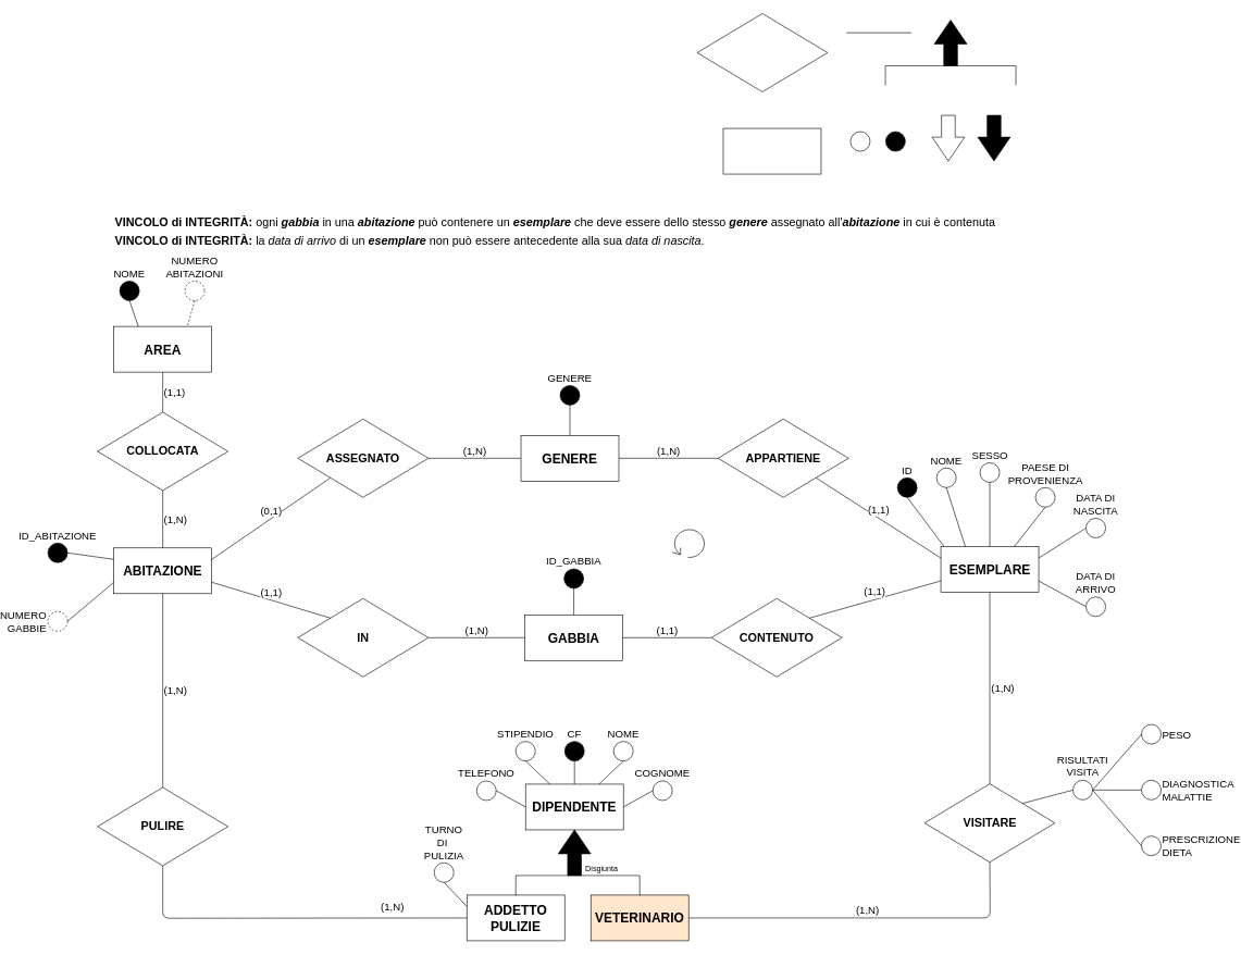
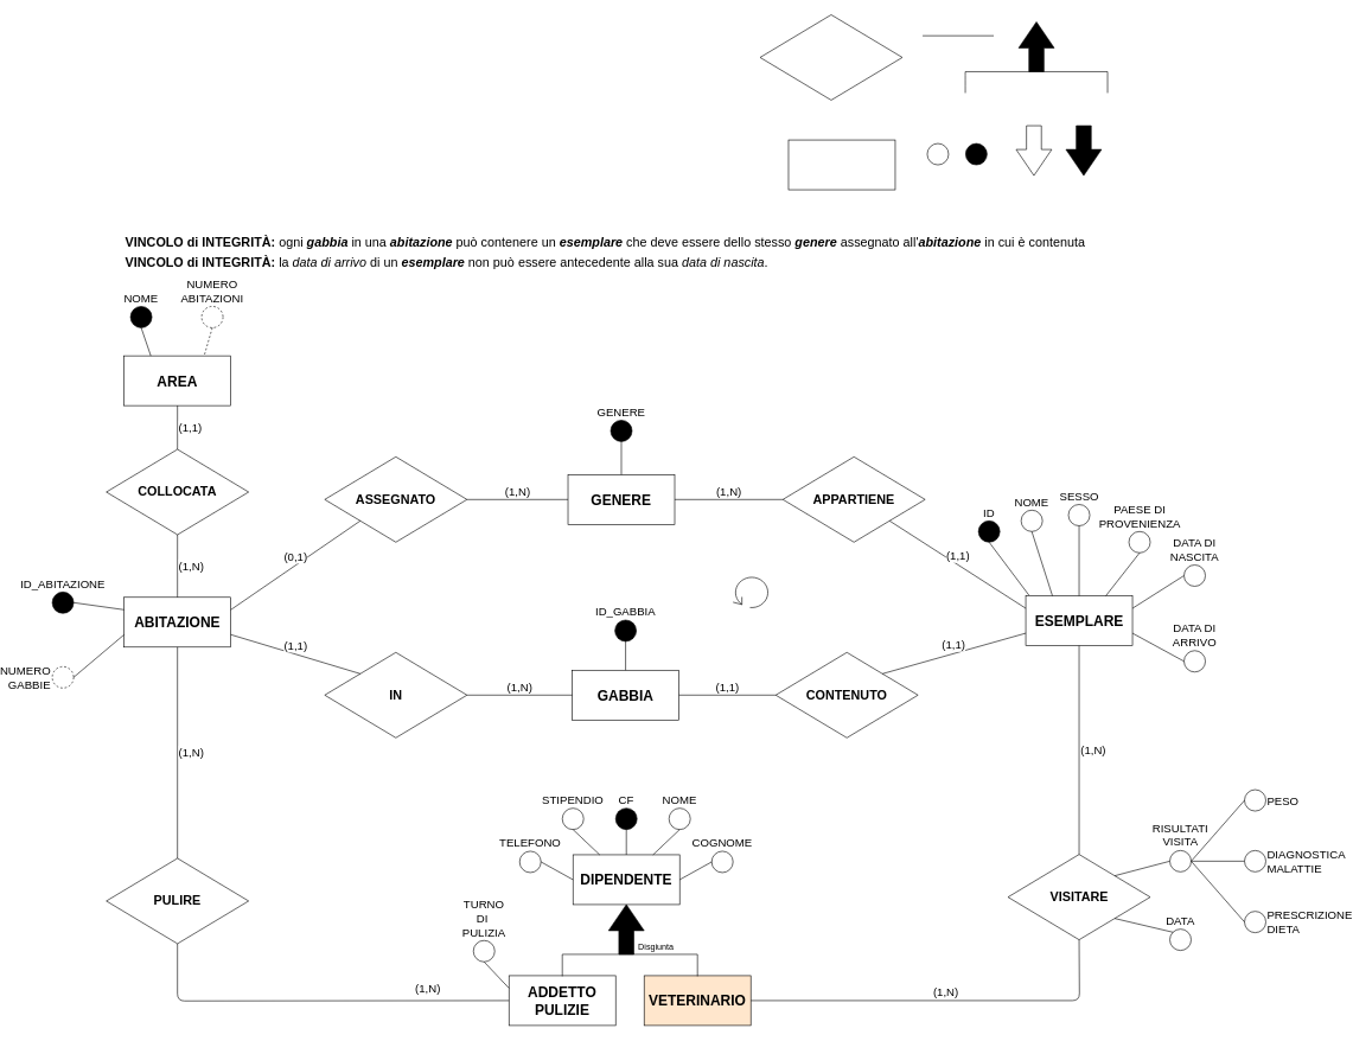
+ <mxCell id="66" value="" style="endArrow=none;html=1;fontSize=16;fontColor=#FFFFFF;entryX=1;entryY=1;entryDx=0;entryDy=0;exitX=0;exitY=0;exitDx=0;exitDy=0;" parent="1" source="49" target="16" edge="1"><mxGeometry width="50" height="50" relative="1" as="geometry"><mxPoint x="1161" y="1245" as="sourcePoint" /><mxPoint x="1206" y="1220" as="targetPoint" /></mxGeometry></mxCell>
+ <mxCell id="49" value="DATA" style="ellipse;html=1;aspect=fixed;fillColor=#FFFFFF;spacingBottom=0;fontSize=16;align=center;whiteSpace=wrap;labelPosition=center;verticalLabelPosition=top;verticalAlign=bottom;" parent="1" vertex="1"><mxGeometry x="1591" y="1305.5" width="30" height="30" as="geometry" /></mxCell>
